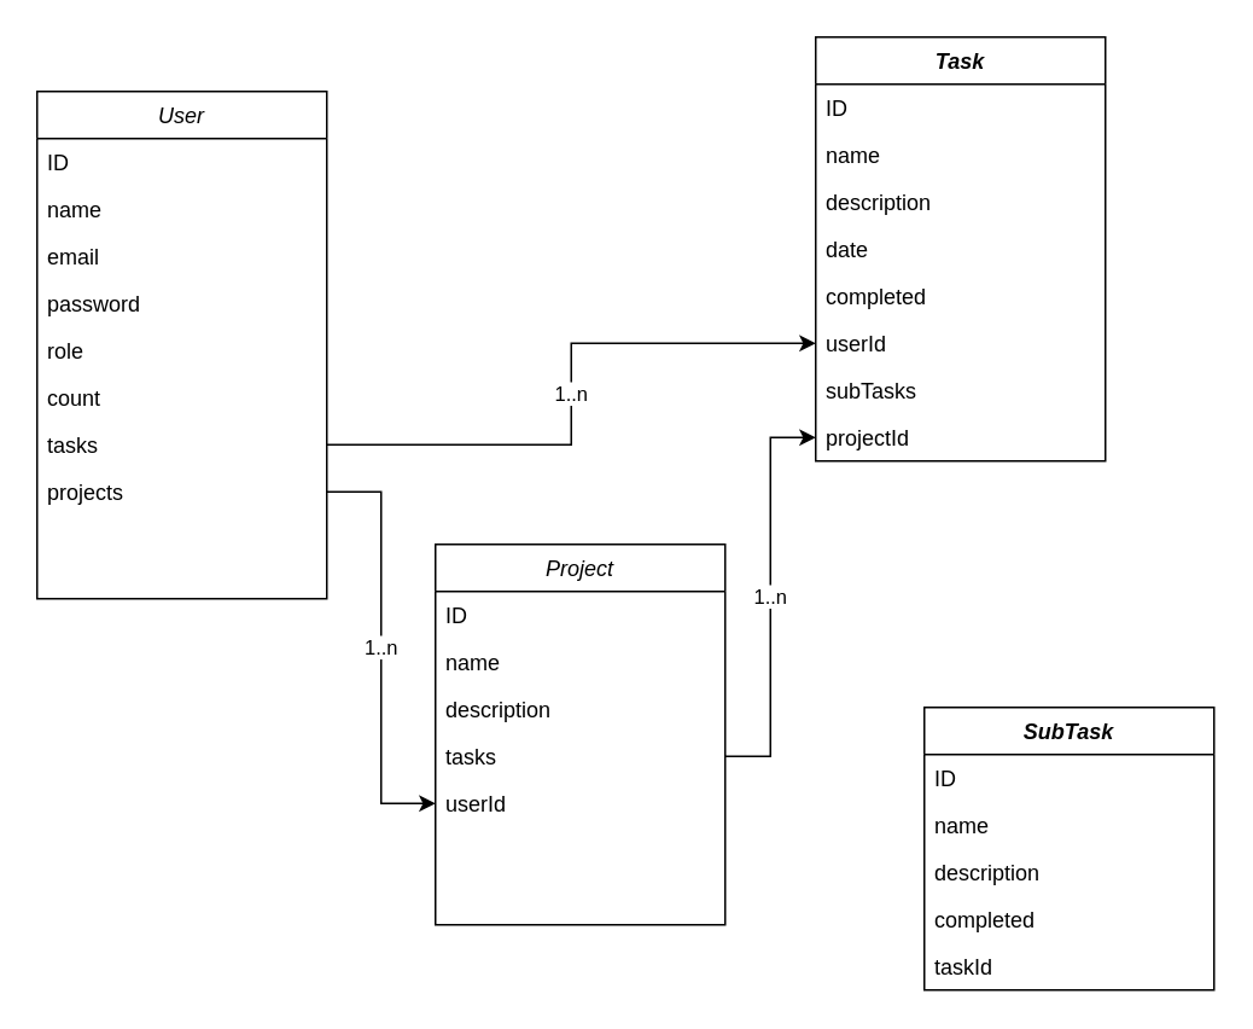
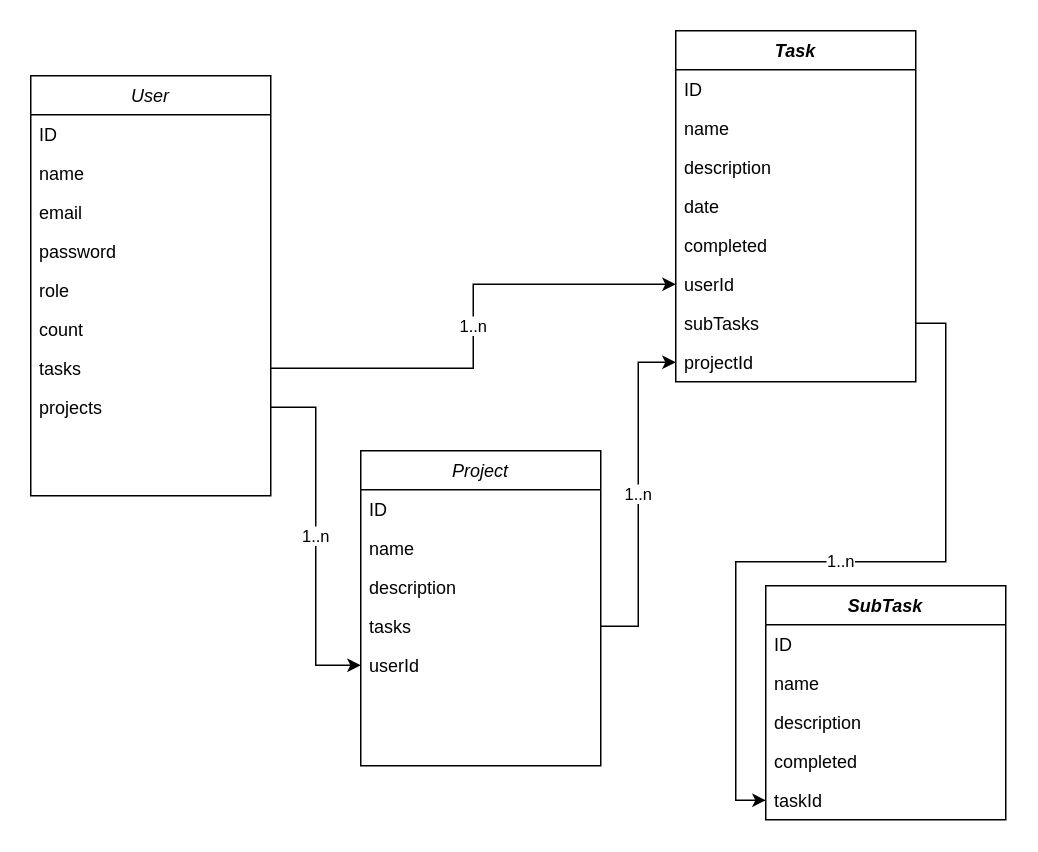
+ <mxCell id="27" value="1..n" style="edgeStyle=orthogonalEdgeStyle;rounded=0;orthogonalLoop=1;jettySize=auto;html=1;entryX=0;entryY=0.5;entryDx=0;entryDy=0;" parent="1" source="18" target="26" edge="1"><mxGeometry relative="1" as="geometry" /></mxCell>
